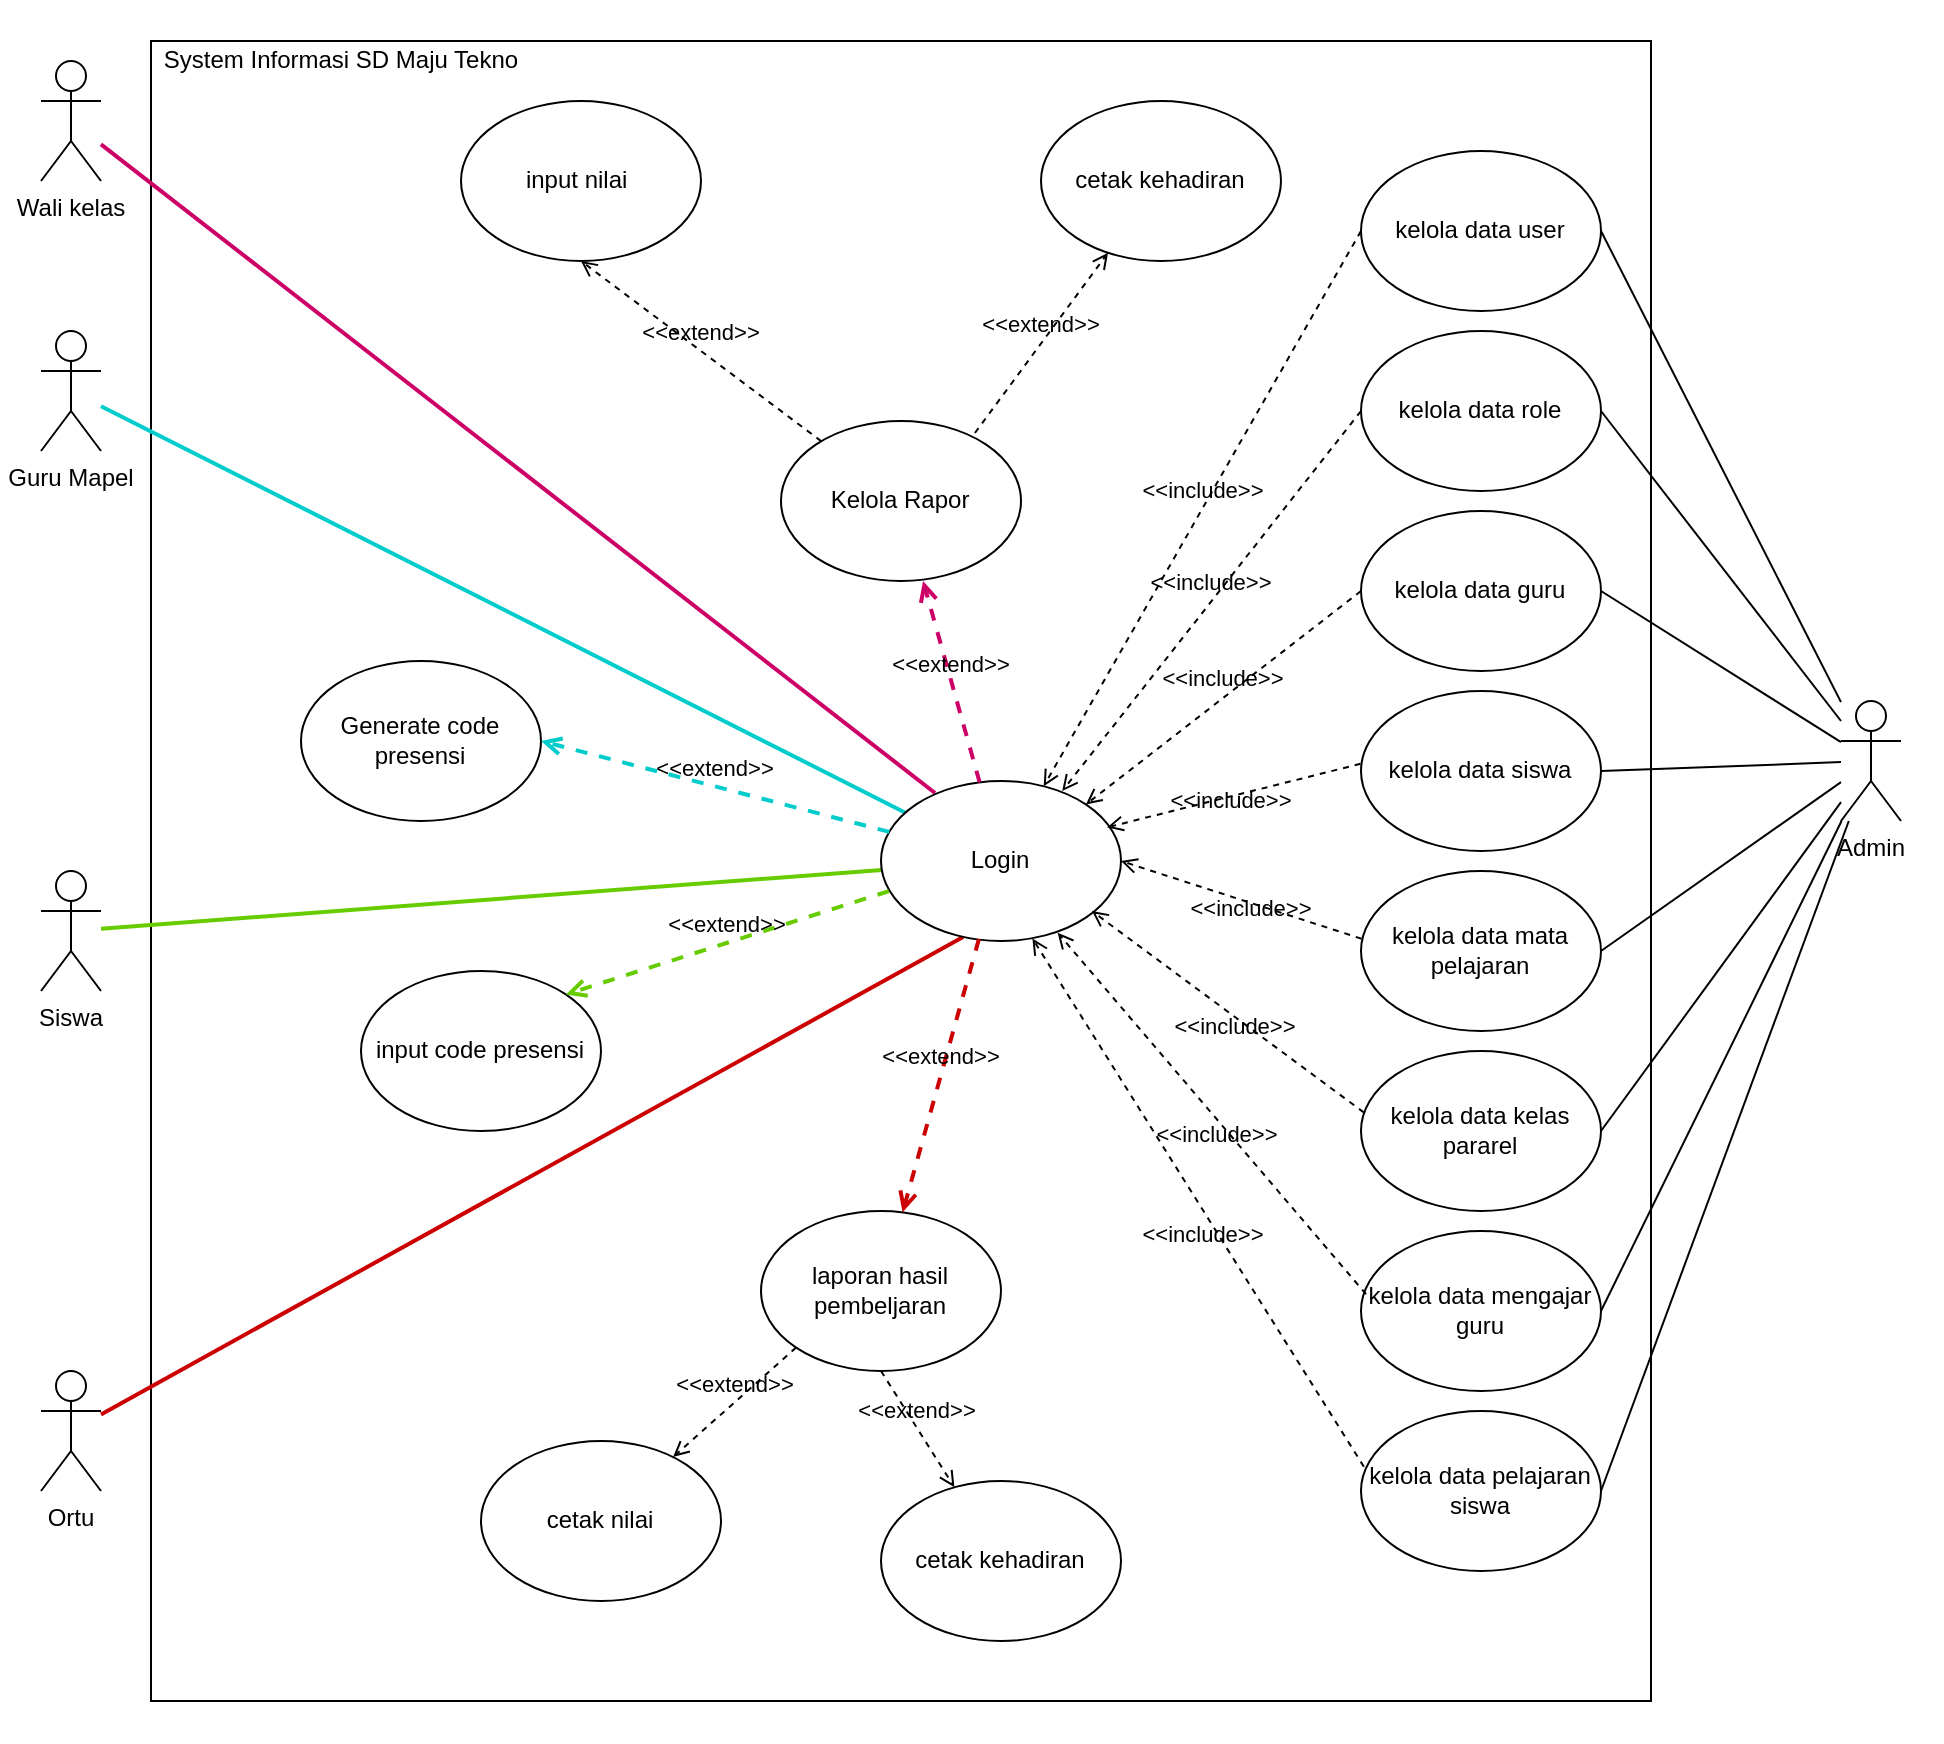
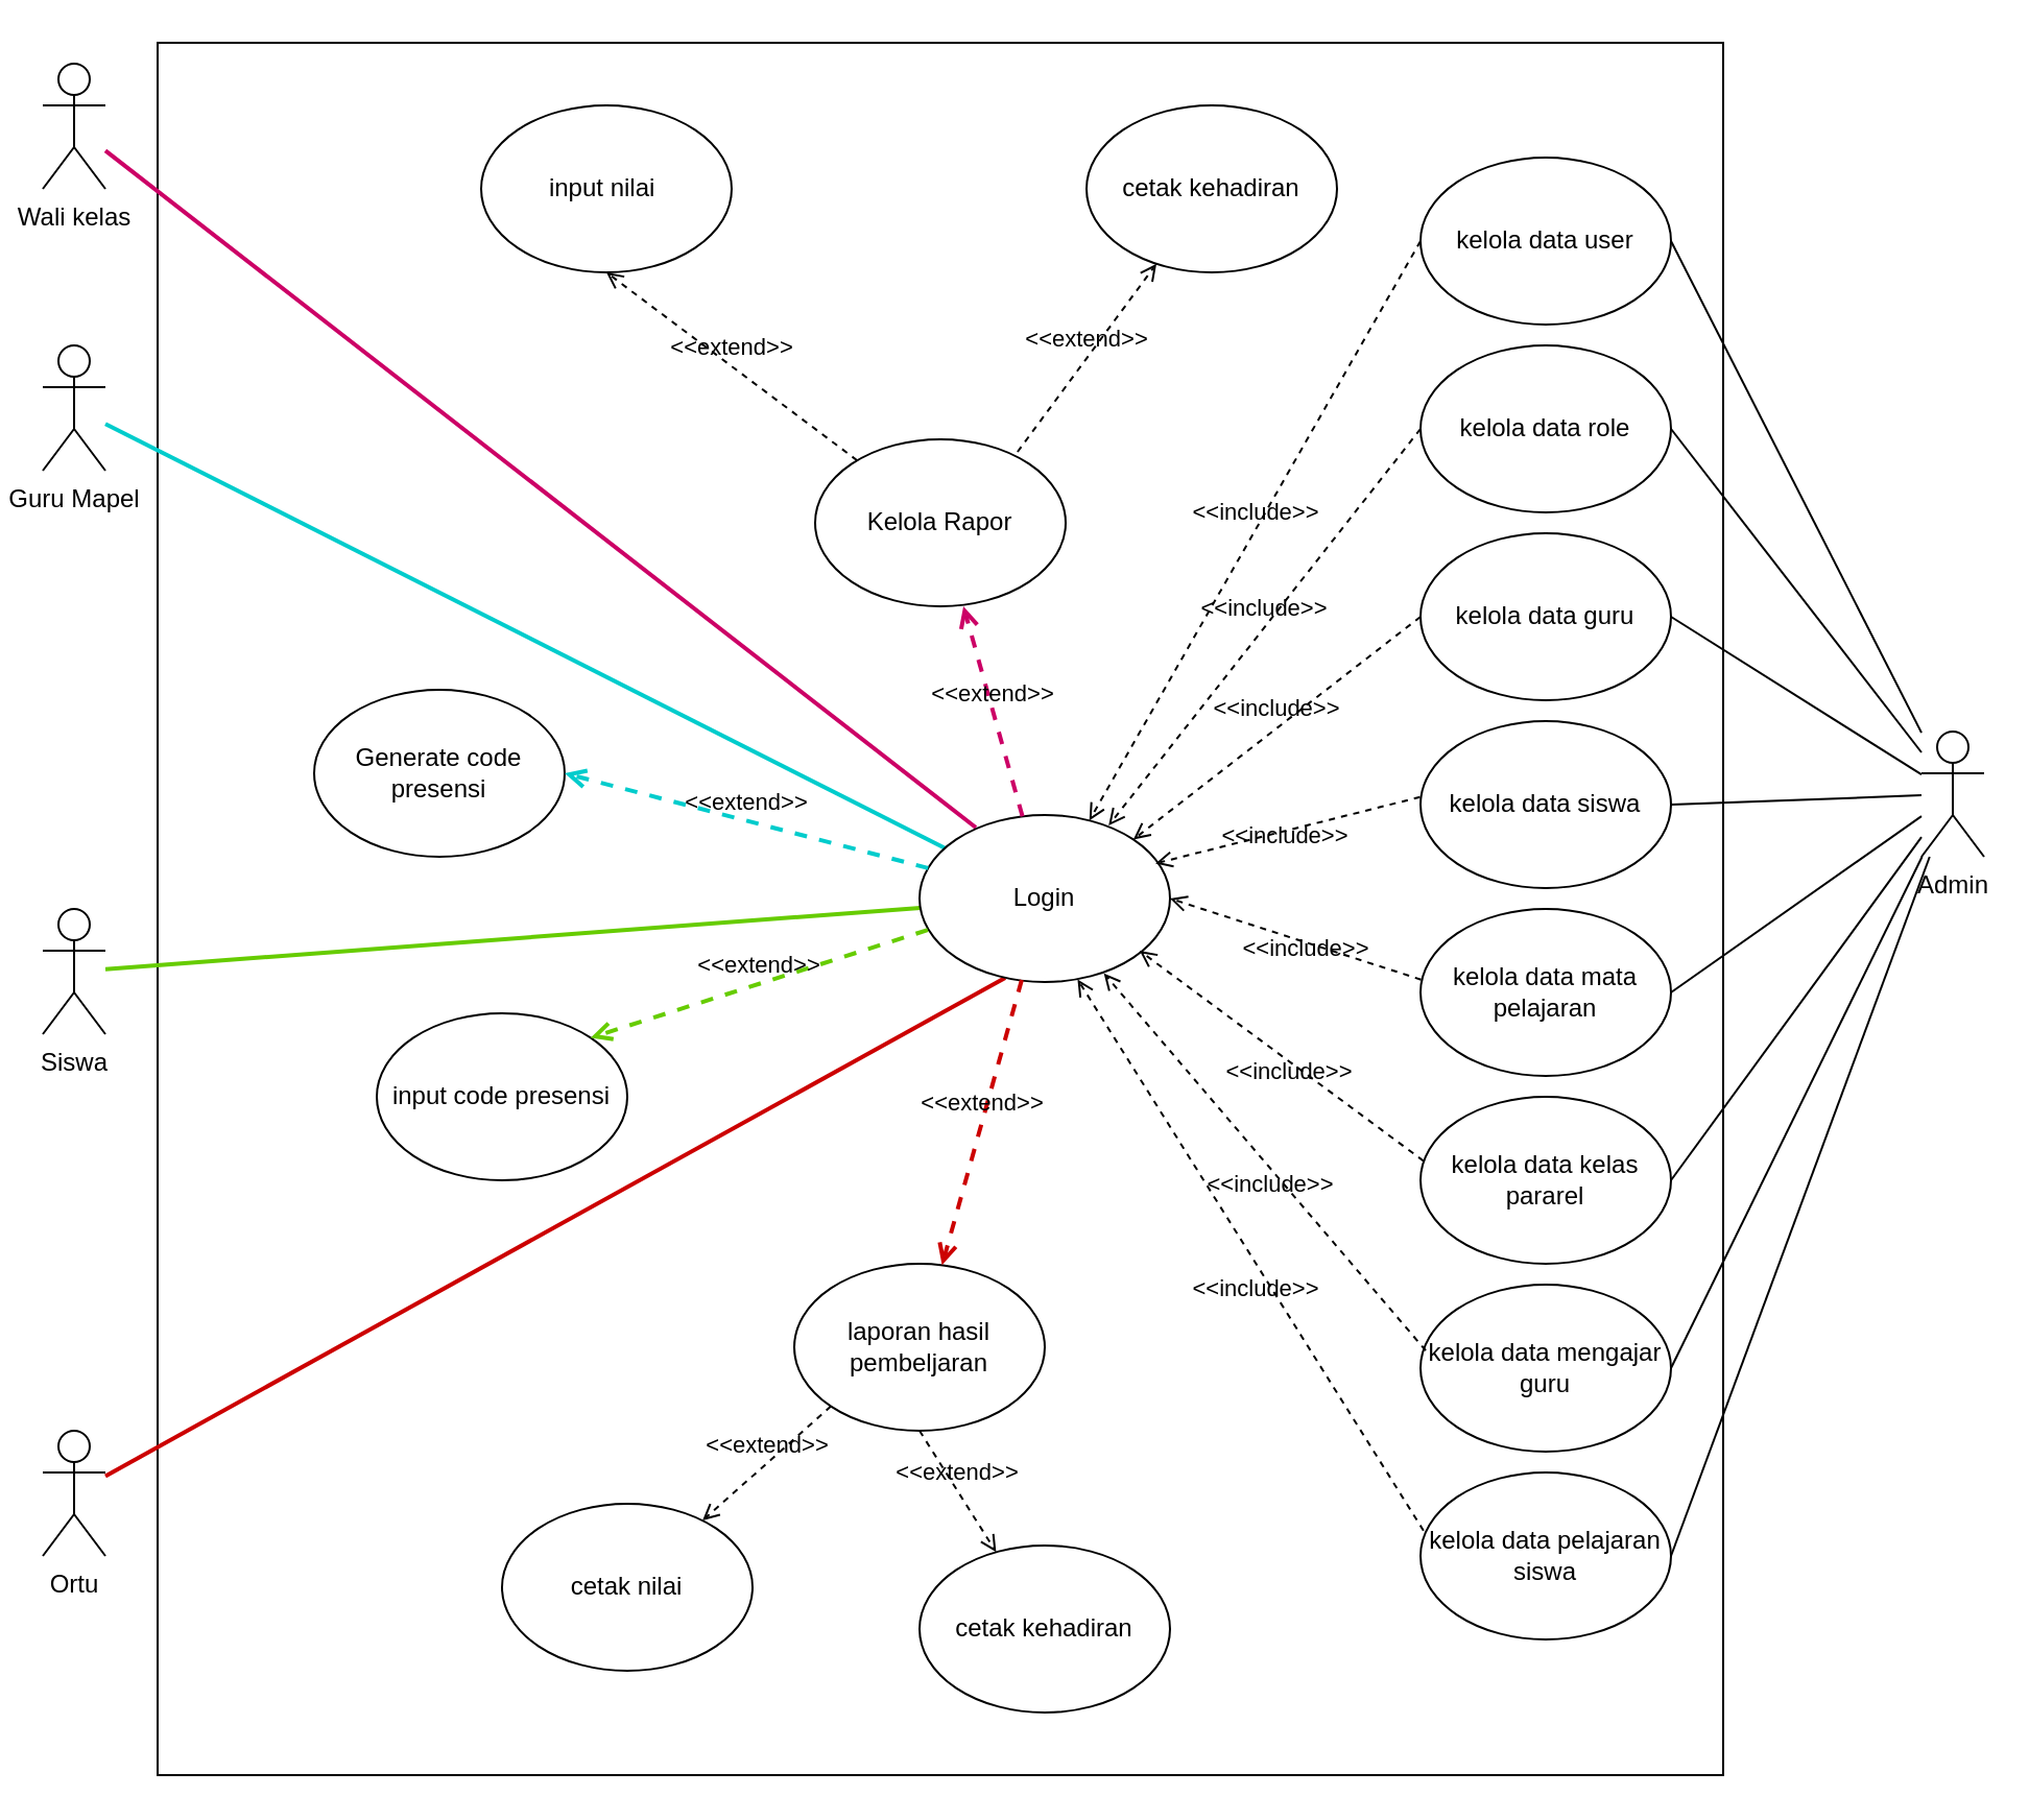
- <mxCell id="53" value="System Informasi SD Maju Tekno" style="text;html=1;align=center;verticalAlign=middle;resizable=0;points=[];autosize=1;strokeColor=none;fillColor=none;" vertex="1" parent="1"><mxGeometry x="75" y="20" width="190" height="20" as="geometry" /></mxCell>
